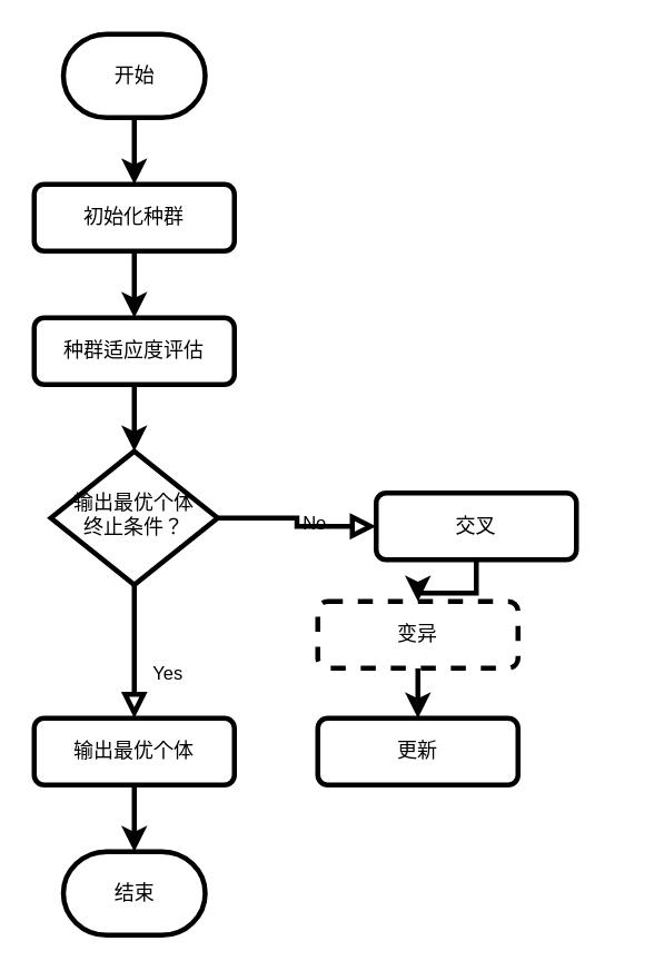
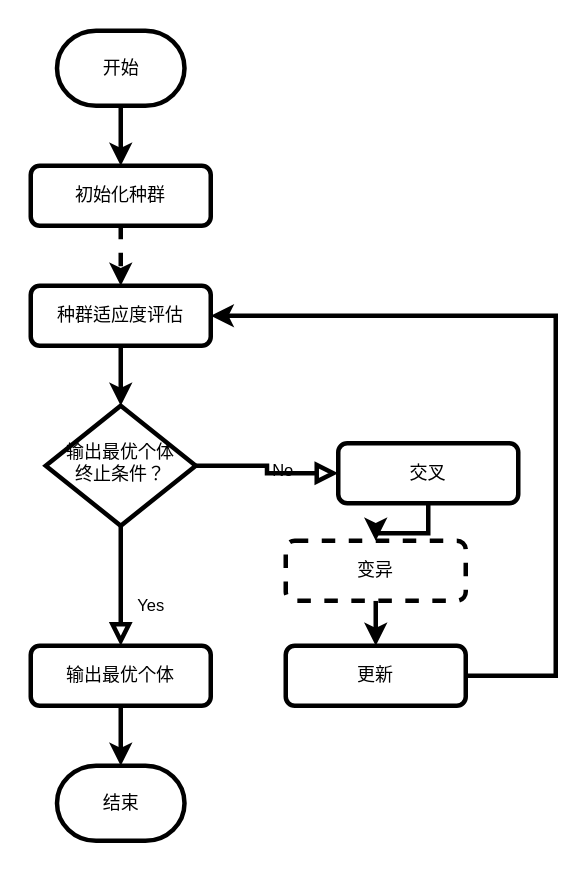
- <mxCell id="2" value="" style="edgeStyle=orthogonalEdgeStyle;rounded=0;orthogonalLoop=1;jettySize=auto;html=1;strokeWidth=3;" edge="1" parent="1" source="3" target="12"><mxGeometry relative="1" as="geometry" /></mxCell>
+ <mxCell id="2" value="" style="edgeStyle=orthogonalEdgeStyle;rounded=0;orthogonalLoop=1;jettySize=auto;html=1;strokeWidth=3;dashed=1;" edge="1" parent="1" source="3" target="12"><mxGeometry relative="1" as="geometry" /></mxCell>
+ <mxCell id="15" value="" style="edgeStyle=orthogonalEdgeStyle;rounded=0;orthogonalLoop=1;jettySize=auto;html=1;entryX=1;entryY=0.5;entryDx=0;entryDy=0;exitX=1;exitY=0.5;exitDx=0;exitDy=0;strokeWidth=3;" edge="1" parent="1" source="16" target="12"><mxGeometry relative="1" as="geometry"><mxPoint x="420" y="160" as="targetPoint" /><Array as="points"><mxPoint x="370" y="450" /><mxPoint x="370" y="210" /></Array></mxGeometry></mxCell>
